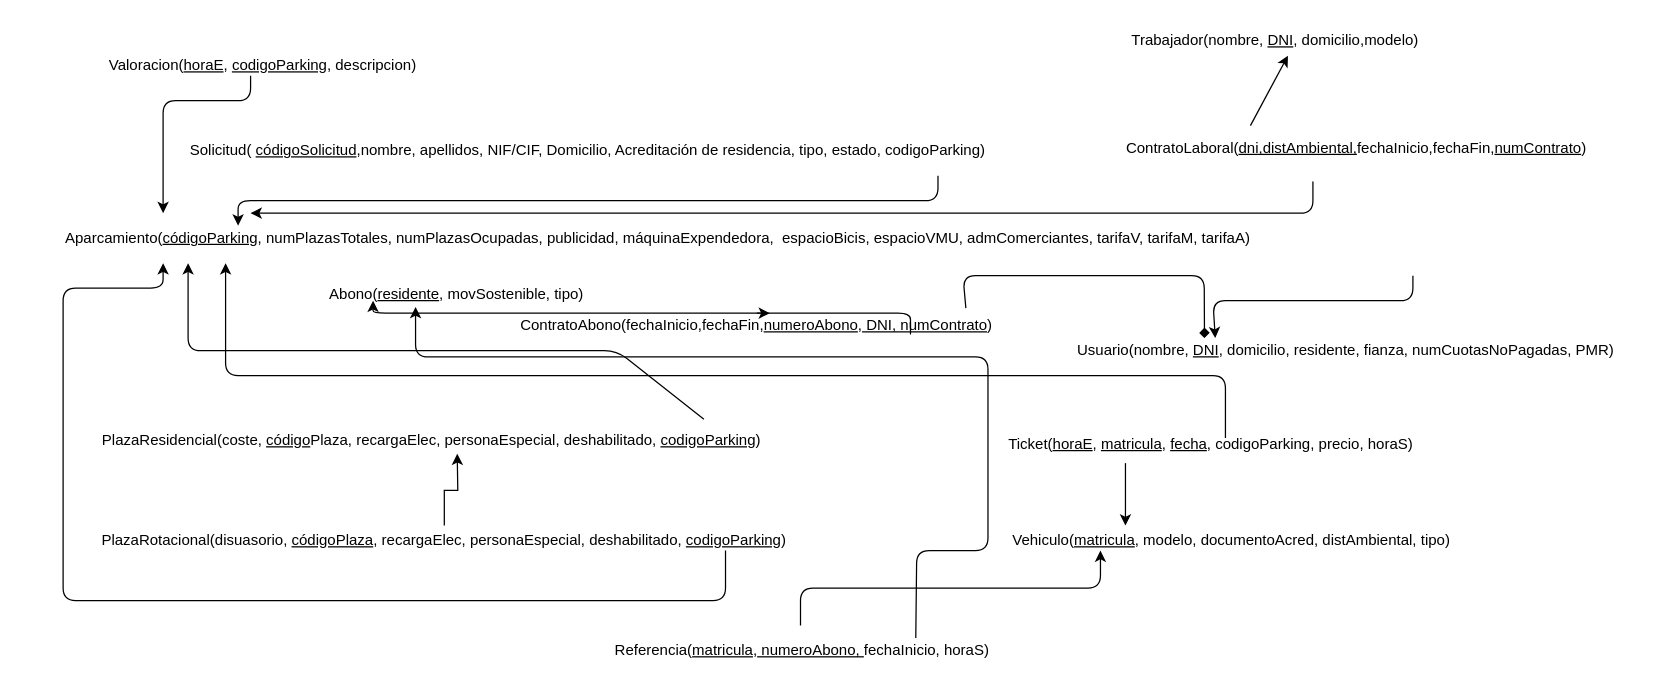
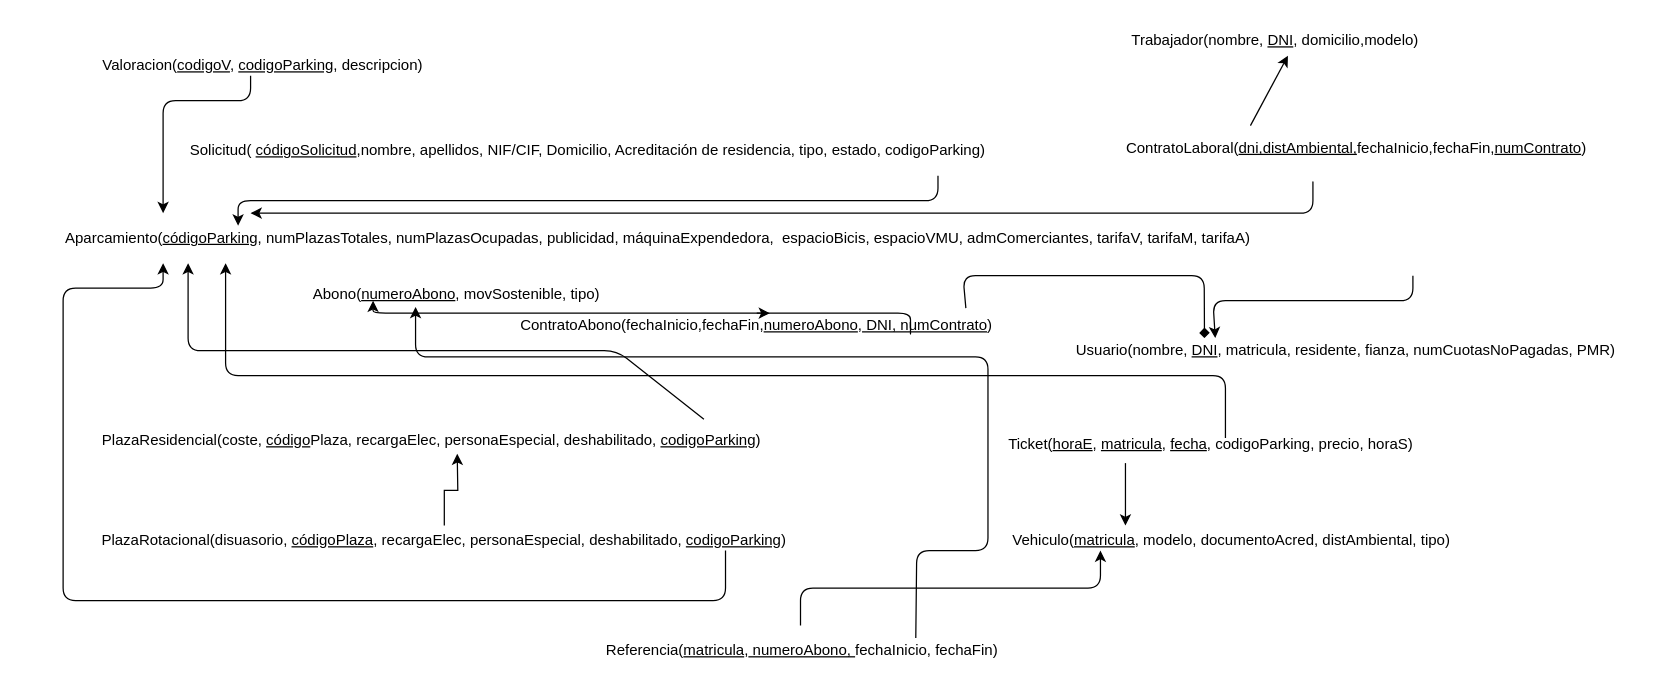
- <mxCell id="12" value="&lt;p style=&quot;margin-bottom: 0cm ; line-height: 100%&quot;&gt;&lt;span style=&quot;text-decoration: none&quot;&gt;Valoracion(&lt;/span&gt;&lt;u&gt;horaE&lt;/u&gt;&lt;span style=&quot;text-decoration: none&quot;&gt;, &lt;/span&gt;&lt;u&gt;codigoParking&lt;/u&gt;&lt;span style=&quot;text-decoration: none&quot;&gt;, descripcion)&lt;/span&gt;&lt;/p&gt;" style="text;html=1;strokeColor=none;fillColor=none;align=center;verticalAlign=middle;whiteSpace=wrap;rounded=0;" parent="1" vertex="1"><mxGeometry x="60" y="40" width="300" height="10" as="geometry" /></mxCell>
+ <mxCell id="12" value="&lt;p style=&quot;margin-bottom: 0cm ; line-height: 100%&quot;&gt;&lt;span style=&quot;text-decoration: none&quot;&gt;Valoracion(&lt;/span&gt;&lt;u&gt;codigoV&lt;/u&gt;&lt;span style=&quot;text-decoration: none&quot;&gt;, &lt;/span&gt;&lt;u&gt;codigoParking&lt;/u&gt;&lt;span style=&quot;text-decoration: none&quot;&gt;, descripcion)&lt;/span&gt;&lt;/p&gt;" style="text;html=1;strokeColor=none;fillColor=none;align=center;verticalAlign=middle;whiteSpace=wrap;rounded=0;" parent="1" vertex="1"><mxGeometry x="60" y="40" width="300" height="10" as="geometry" /></mxCell>
- <mxCell id="4" value="&lt;div align=&quot;left&quot;&gt;&lt;span style=&quot;text-decoration: none&quot;&gt;Abono(&lt;/span&gt;&lt;u&gt;residente&lt;/u&gt;&lt;span style=&quot;text-decoration: none&quot;&gt;, movSostenible, tipo)&lt;/span&gt;&lt;/div&gt;" style="text;html=1;strokeColor=none;fillColor=none;align=center;verticalAlign=middle;whiteSpace=wrap;rounded=0;" parent="1" vertex="1"><mxGeometry x="220" y="220" width="290" height="30" as="geometry" /></mxCell>
+ <mxCell id="4" value="&lt;div align=&quot;left&quot;&gt;&lt;span style=&quot;text-decoration: none&quot;&gt;Abono(&lt;/span&gt;&lt;u&gt;numeroAbono&lt;/u&gt;&lt;span style=&quot;text-decoration: none&quot;&gt;, movSostenible, tipo)&lt;/span&gt;&lt;/div&gt;" style="text;html=1;strokeColor=none;fillColor=none;align=center;verticalAlign=middle;whiteSpace=wrap;rounded=0;" parent="1" vertex="1"><mxGeometry x="220" y="220" width="290" height="30" as="geometry" /></mxCell>
- <mxCell id="9" value="&lt;span style=&quot;text-decoration: none&quot;&gt;Usuario(nombre, &lt;/span&gt;&lt;u&gt;DNI&lt;/u&gt;&lt;span style=&quot;text-decoration: none&quot;&gt;, domicilio, residente, fianza, numCuotasNoPagadas, PMR)&lt;/span&gt;" style="text;html=1;strokeColor=none;fillColor=none;align=center;verticalAlign=middle;whiteSpace=wrap;rounded=0;" parent="1" vertex="1"><mxGeometry x="850" y="270" width="453" height="20" as="geometry" /></mxCell>
+ <mxCell id="9" value="&lt;span style=&quot;text-decoration: none&quot;&gt;Usuario(nombre, &lt;/span&gt;&lt;u&gt;DNI&lt;/u&gt;&lt;span style=&quot;text-decoration: none&quot;&gt;, matricula, residente, fianza, numCuotasNoPagadas, PMR)&lt;/span&gt;" style="text;html=1;strokeColor=none;fillColor=none;align=center;verticalAlign=middle;whiteSpace=wrap;rounded=0;" parent="1" vertex="1"><mxGeometry x="850" y="270" width="453" height="20" as="geometry" /></mxCell>
- <mxCell id="14" value="&lt;span style=&quot;text-decoration: none&quot;&gt;Referencia&lt;/span&gt;&lt;span style=&quot;text-decoration: none&quot;&gt;(&lt;/span&gt;&lt;u&gt;matricula&lt;/u&gt;&lt;span style=&quot;text-decoration: none&quot;&gt;,&lt;/span&gt;&lt;u&gt; numeroAbono, &lt;/u&gt;fechaInicio, horaS&lt;span style=&quot;text-decoration: none&quot;&gt;)&lt;/span&gt;" style="text;html=1;strokeColor=none;fillColor=none;align=center;verticalAlign=middle;whiteSpace=wrap;rounded=0;" parent="1" vertex="1"><mxGeometry x="460" y="510" width="363" height="20" as="geometry" /></mxCell>
+ <mxCell id="14" value="&lt;span style=&quot;text-decoration: none&quot;&gt;Referencia&lt;/span&gt;&lt;span style=&quot;text-decoration: none&quot;&gt;(&lt;/span&gt;&lt;u&gt;matricula&lt;/u&gt;&lt;span style=&quot;text-decoration: none&quot;&gt;,&lt;/span&gt;&lt;u&gt; numeroAbono, &lt;/u&gt;fechaInicio, fechaFin&lt;span style=&quot;text-decoration: none&quot;&gt;)&lt;/span&gt;" style="text;html=1;strokeColor=none;fillColor=none;align=center;verticalAlign=middle;whiteSpace=wrap;rounded=0;" parent="1" vertex="1"><mxGeometry x="460" y="510" width="363" height="20" as="geometry" /></mxCell>
